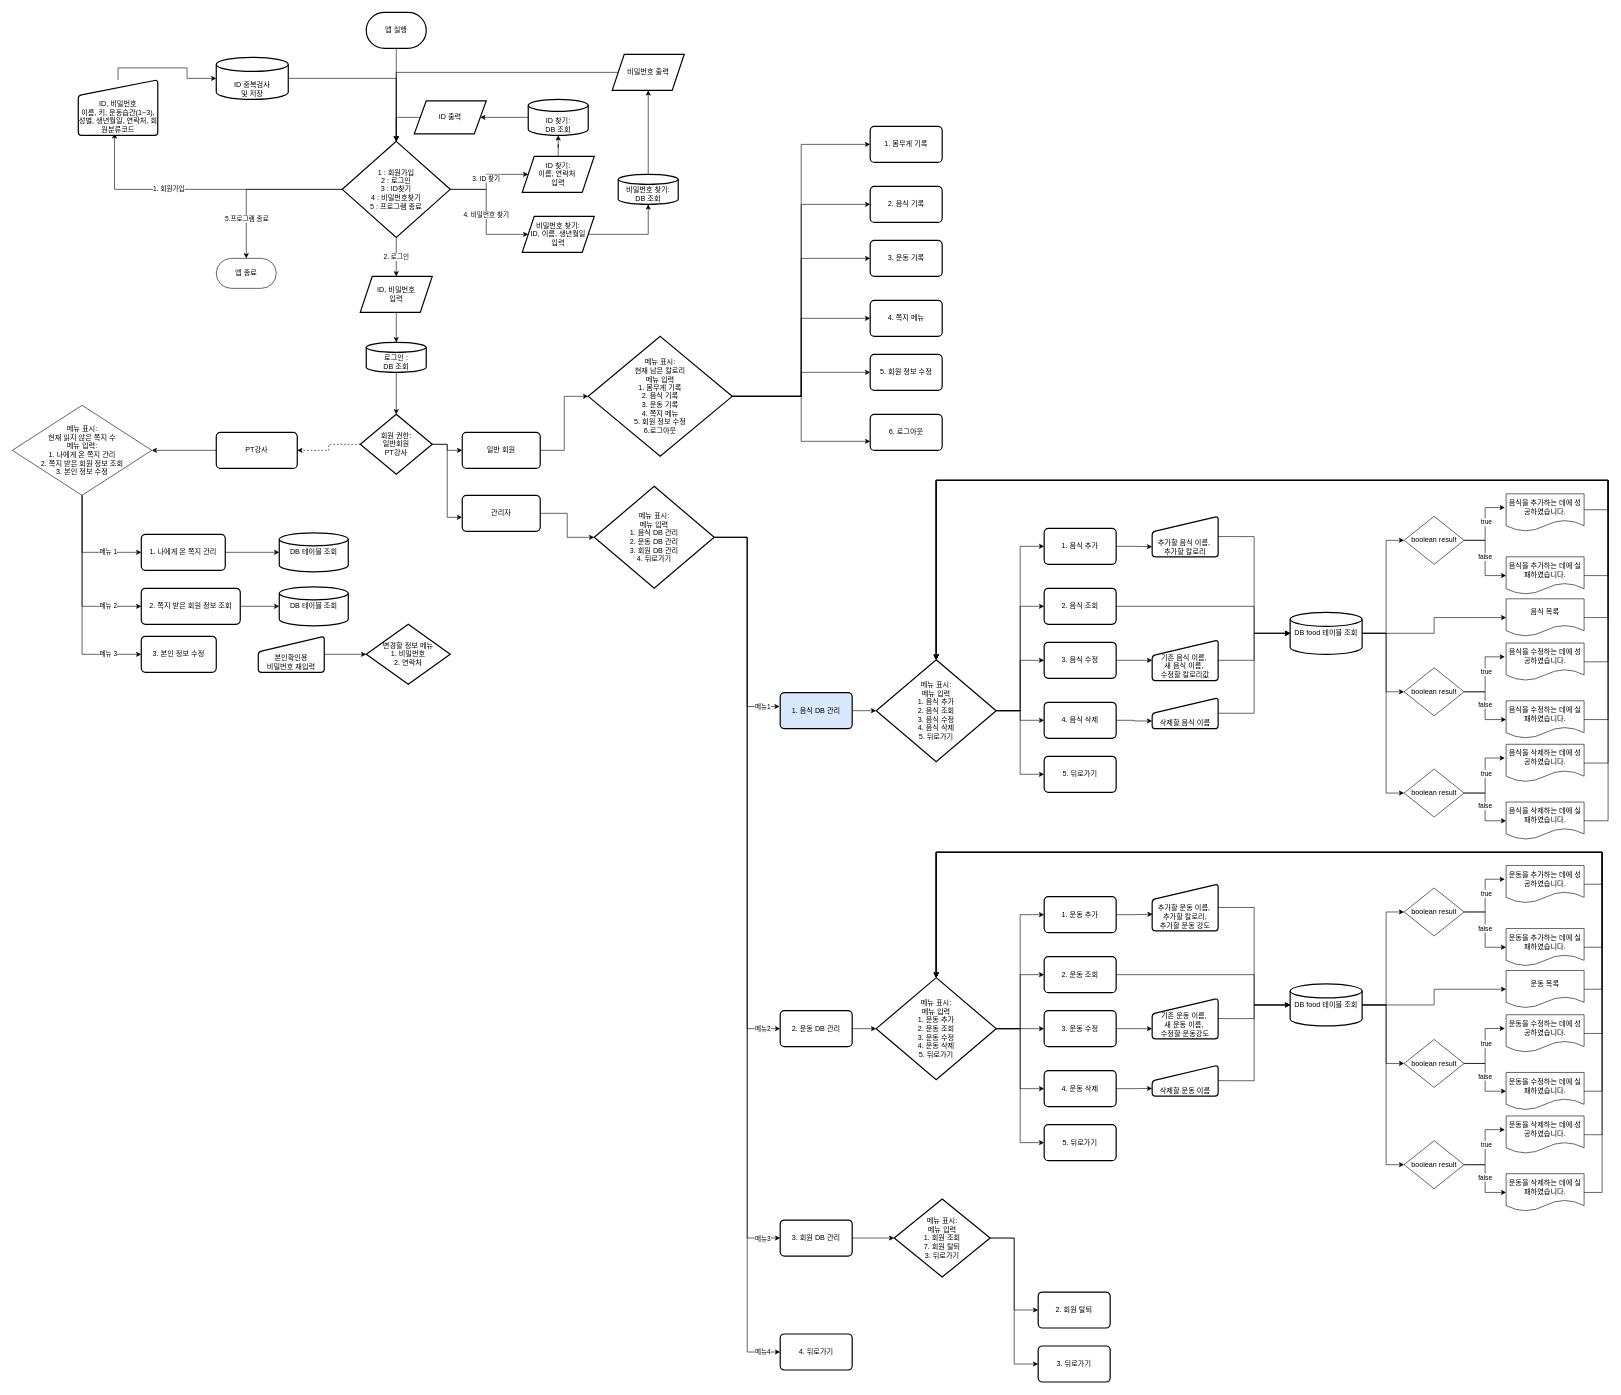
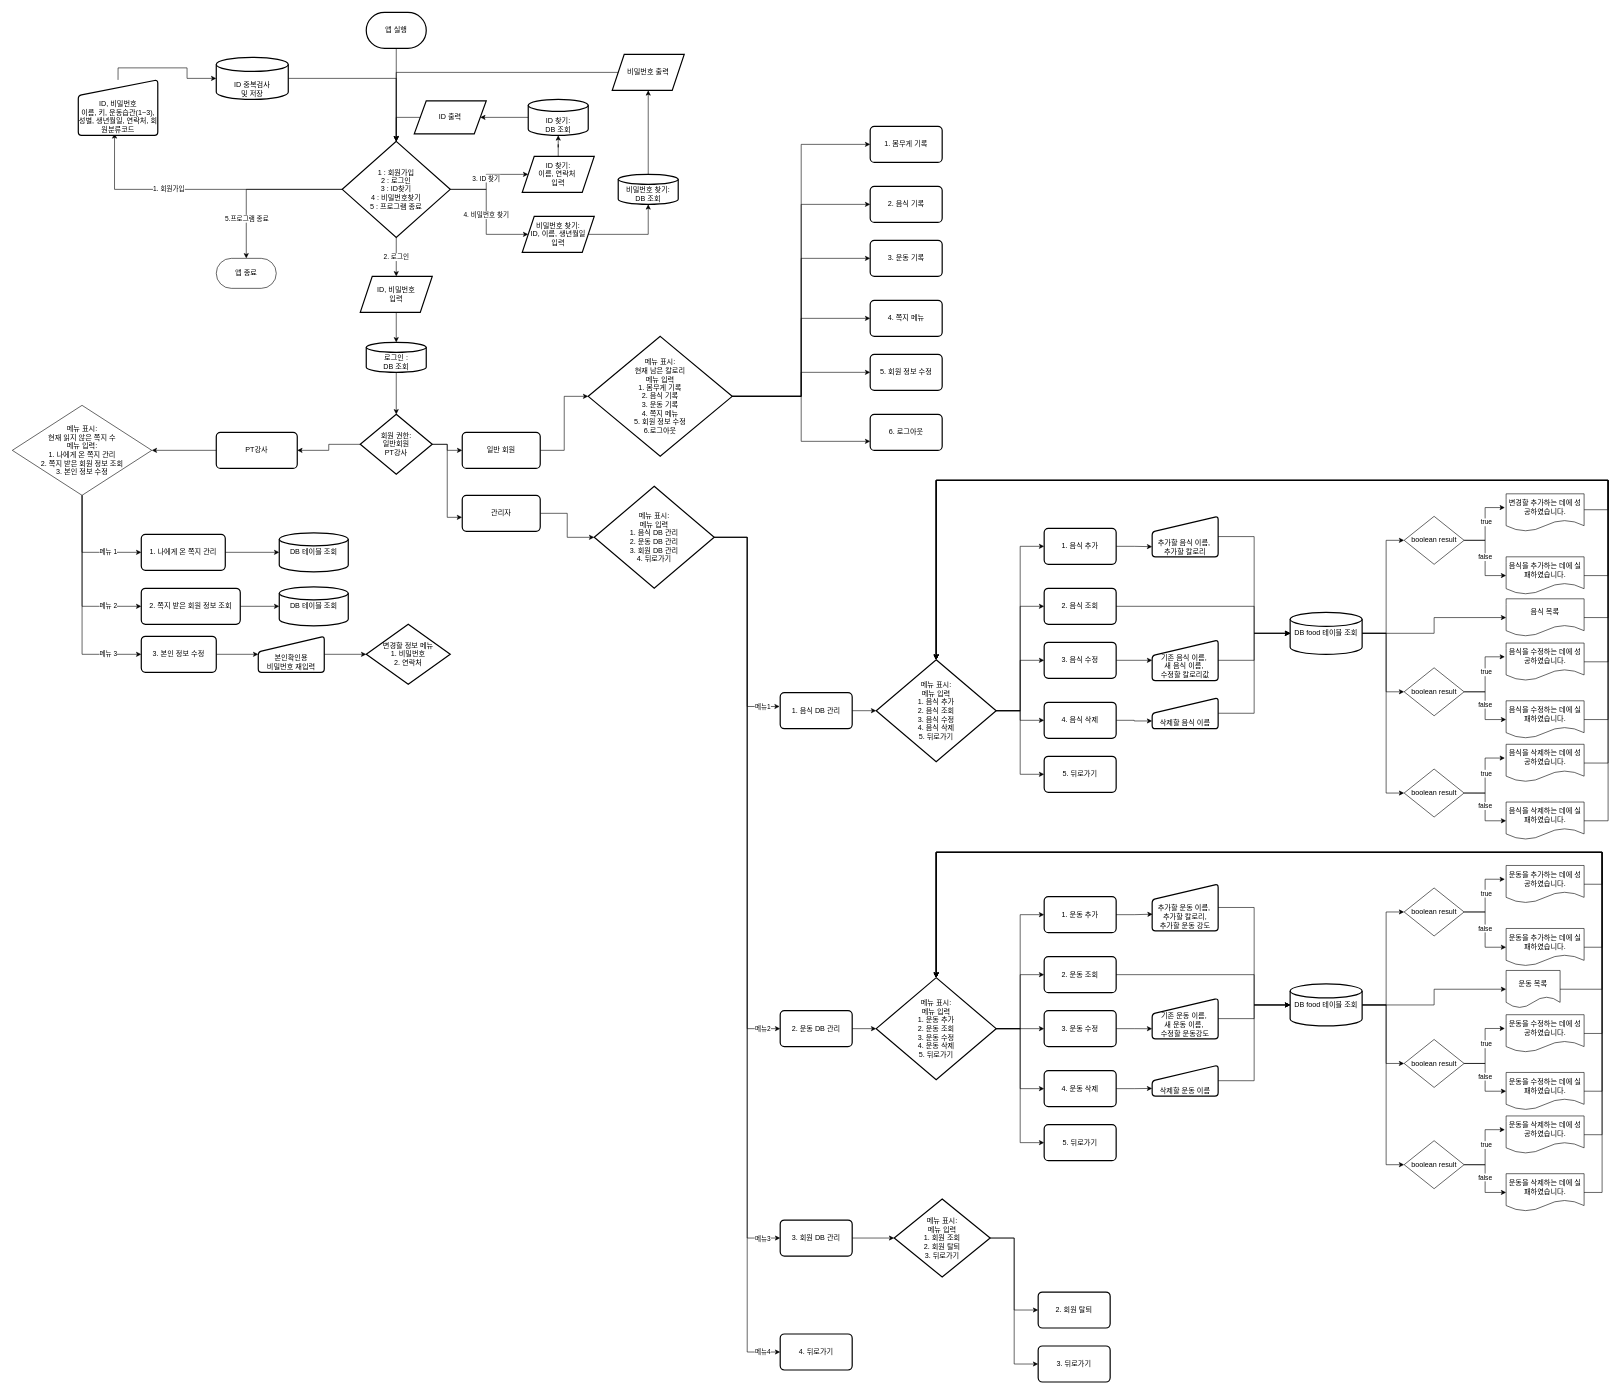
- <mxCell id="30" style="edgeStyle=orthogonalEdgeStyle;rounded=0;orthogonalLoop=1;jettySize=auto;html=1;exitX=0;exitY=0.5;exitDx=0;exitDy=0;exitPerimeter=0;entryX=0;entryY=0.5;entryDx=0;entryDy=0;dashed=1;" parent="1" source="31" target="35" edge="1"><mxGeometry relative="1" as="geometry" /></mxCell>
+ <mxCell id="30" style="edgeStyle=orthogonalEdgeStyle;rounded=0;orthogonalLoop=1;jettySize=auto;html=1;exitX=0;exitY=0.5;exitDx=0;exitDy=0;exitPerimeter=0;entryX=0;entryY=0.5;entryDx=0;entryDy=0;" parent="1" source="31" target="35" edge="1"><mxGeometry relative="1" as="geometry" /></mxCell>
- <mxCell id="126" value="음식을 추가하는 데에 성공하였습니다." style="shape=document;whiteSpace=wrap;html=1;boundedLbl=1;" vertex="1" parent="1"><mxGeometry x="2510" y="822.5" width="130" height="62.5" as="geometry" /></mxCell>
+ <mxCell id="126" value="변경할 추가하는 데에 성공하였습니다." style="shape=document;whiteSpace=wrap;html=1;boundedLbl=1;" vertex="1" parent="1"><mxGeometry x="2510" y="822.5" width="130" height="62.5" as="geometry" /></mxCell>
+ <mxCell id="56" value="" style="edgeStyle=orthogonalEdgeStyle;rounded=0;orthogonalLoop=1;jettySize=auto;html=1;" parent="1" source="57" target="63" edge="1"><mxGeometry relative="1" as="geometry" /></mxCell>
- <mxCell id="76" value="1. 음식 DB 관리" style="rounded=1;whiteSpace=wrap;html=1;absoluteArcSize=1;arcSize=14;strokeWidth=2;fillColor=#dae8fc;" vertex="1" parent="1"><mxGeometry x="1300" y="1154" width="120" height="60" as="geometry" /></mxCell>
+ <mxCell id="76" value="1. 음식 DB 관리" style="rounded=1;whiteSpace=wrap;html=1;absoluteArcSize=1;arcSize=14;strokeWidth=2;" vertex="1" parent="1"><mxGeometry x="1300" y="1154" width="120" height="60" as="geometry" /></mxCell>
- <mxCell id="191" value="운동 목록" style="shape=document;whiteSpace=wrap;html=1;boundedLbl=1;" vertex="1" parent="1"><mxGeometry x="2510" y="1617" width="130" height="62.5" as="geometry" /></mxCell>
+ <mxCell id="191" value="운동 목록" style="shape=document;whiteSpace=wrap;html=1;boundedLbl=1;" vertex="1" parent="1"><mxGeometry x="2510" y="1617" width="90" height="62.5" as="geometry" /></mxCell>
- <mxCell id="99" value="&lt;div&gt;메뉴 표시:&lt;br&gt;&lt;/div&gt;메뉴 입력&lt;div&gt;1. 회원 조회&lt;/div&gt;&lt;div&gt;7. 회원 탈퇴&lt;/div&gt;&lt;div&gt;3. 뒤로가기&lt;/div&gt;" style="whiteSpace=wrap;html=1;strokeWidth=2;shape=mxgraph.flowchart.decision;" vertex="1" parent="1"><mxGeometry x="1490" y="1998" width="160" height="130" as="geometry" /></mxCell>
+ <mxCell id="99" value="&lt;div&gt;메뉴 표시:&lt;br&gt;&lt;/div&gt;메뉴 입력&lt;div&gt;1. 회원 조회&lt;/div&gt;&lt;div&gt;2. 회원 탈퇴&lt;/div&gt;&lt;div&gt;3. 뒤로가기&lt;/div&gt;" style="whiteSpace=wrap;html=1;strokeWidth=2;shape=mxgraph.flowchart.decision;" vertex="1" parent="1"><mxGeometry x="1490" y="1998" width="160" height="130" as="geometry" /></mxCell>
